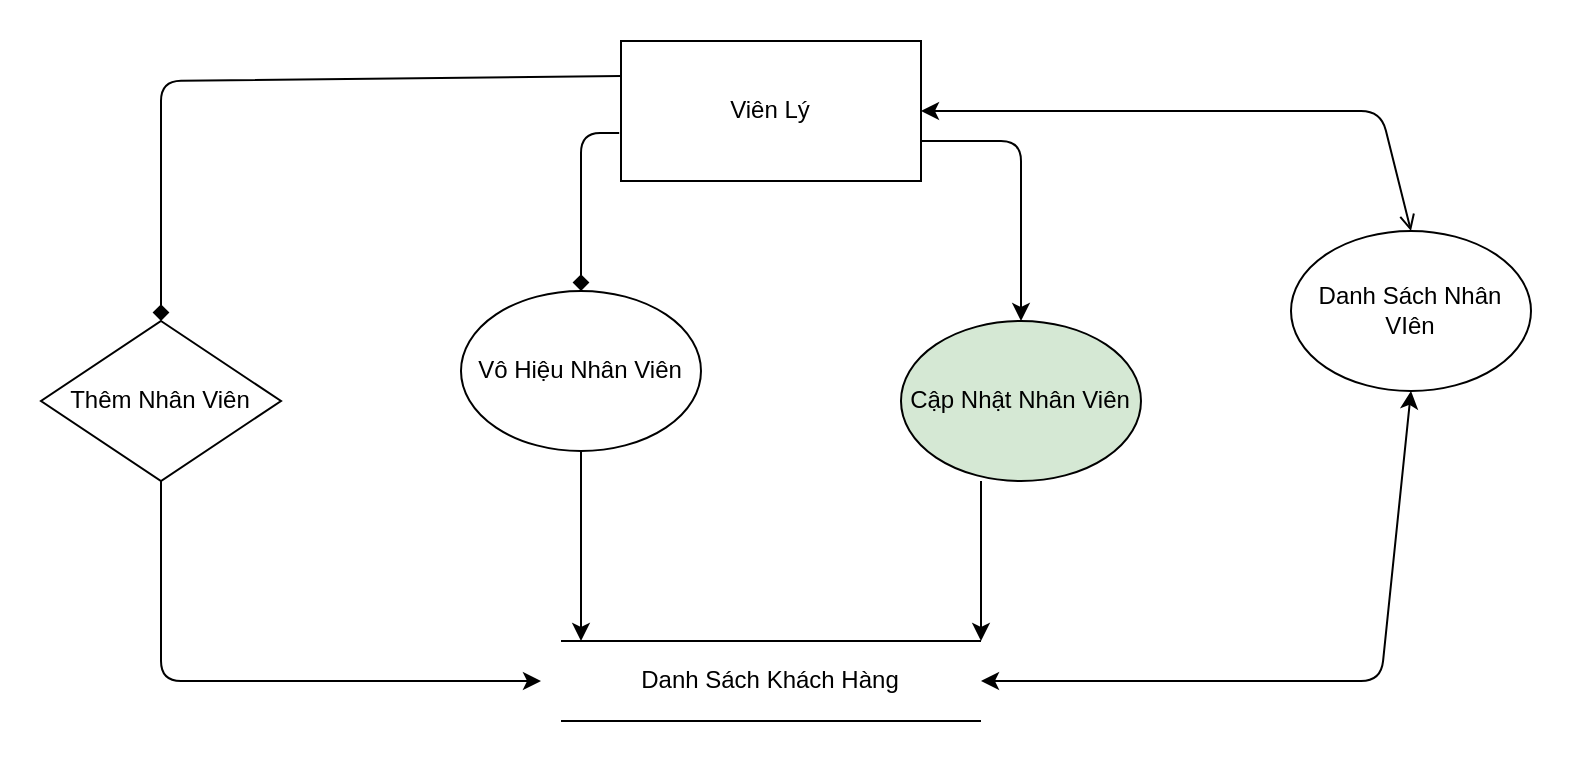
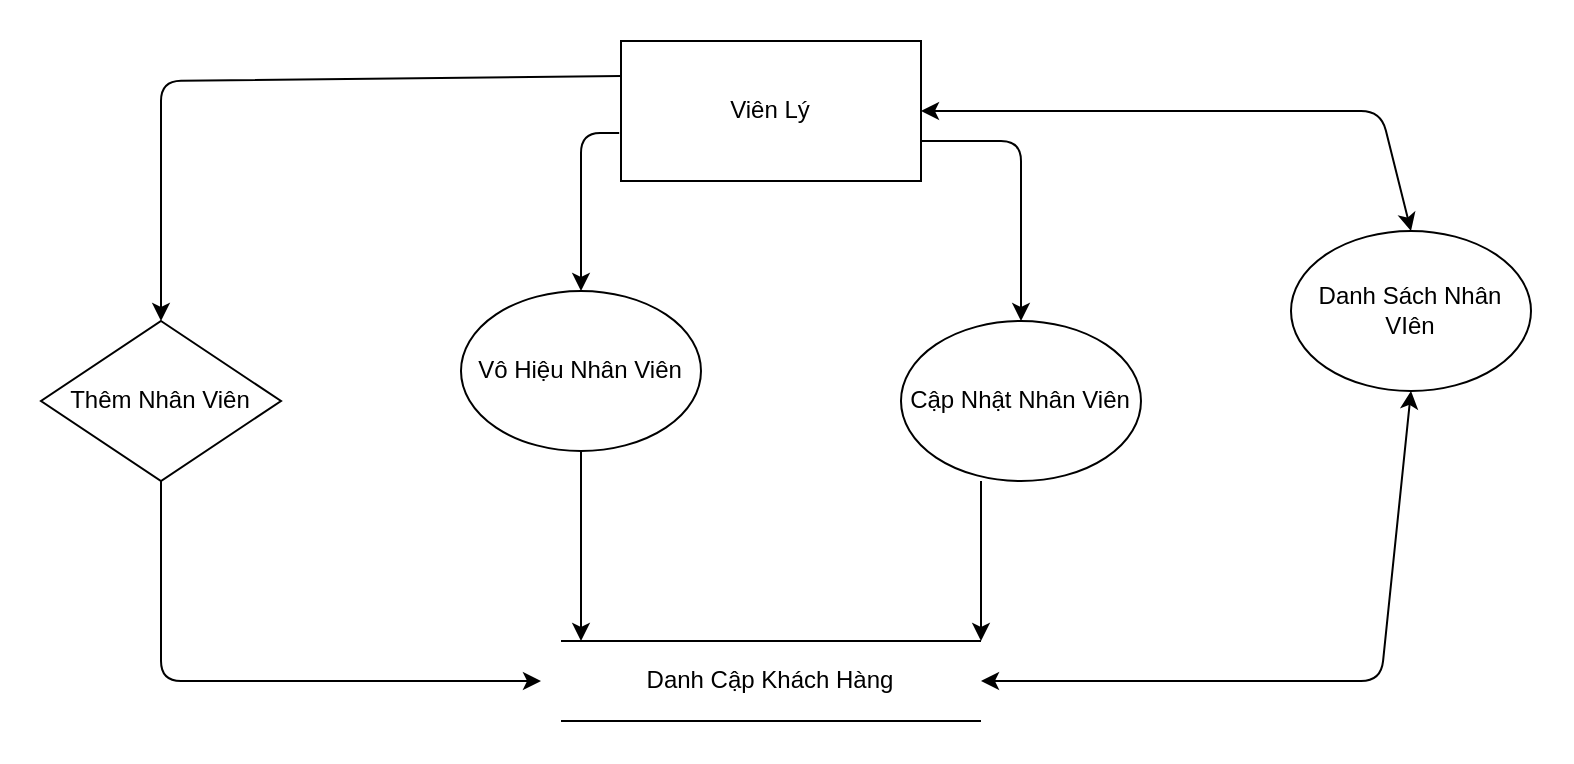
- <mxCell id="14" value="" style="endArrow=open;startArrow=classic;html=1;exitX=1;exitY=0.5;exitDx=0;exitDy=0;entryX=0.5;entryY=0;entryDx=0;entryDy=0;" parent="1" source="2" target="6" edge="1"><mxGeometry width="50" height="50" relative="1" as="geometry"><mxPoint x="580" y="50" as="sourcePoint" /><mxPoint x="700" y="150" as="targetPoint" /><Array as="points"><mxPoint x="690" y="55" /></Array></mxGeometry></mxCell>
+ <mxCell id="14" value="" style="endArrow=classic;startArrow=classic;html=1;exitX=1;exitY=0.5;exitDx=0;exitDy=0;entryX=0.5;entryY=0;entryDx=0;entryDy=0;" parent="1" source="2" target="6" edge="1"><mxGeometry width="50" height="50" relative="1" as="geometry"><mxPoint x="580" y="50" as="sourcePoint" /><mxPoint x="700" y="150" as="targetPoint" /><Array as="points"><mxPoint x="690" y="55" /></Array></mxGeometry></mxCell>
- <mxCell id="12" value="" style="endArrow=diamond;html=1;exitX=-0.006;exitY=0.657;exitDx=0;exitDy=0;exitPerimeter=0;" parent="1" source="2" target="4" edge="1"><mxGeometry width="50" height="50" relative="1" as="geometry"><mxPoint x="230" y="140" as="sourcePoint" /><mxPoint x="280" y="90" as="targetPoint" /><Array as="points"><mxPoint x="290" y="66" /></Array></mxGeometry></mxCell>
+ <mxCell id="12" value="" style="endArrow=classic;html=1;exitX=-0.006;exitY=0.657;exitDx=0;exitDy=0;exitPerimeter=0;" parent="1" source="2" target="4" edge="1"><mxGeometry width="50" height="50" relative="1" as="geometry"><mxPoint x="230" y="140" as="sourcePoint" /><mxPoint x="280" y="90" as="targetPoint" /><Array as="points"><mxPoint x="290" y="66" /></Array></mxGeometry></mxCell>
- <mxCell id="7" value="" style="endArrow=diamond;html=1;entryX=0.5;entryY=0;entryDx=0;entryDy=0;exitX=0;exitY=0.25;exitDx=0;exitDy=0;" parent="1" source="2" target="3" edge="1"><mxGeometry width="50" height="50" relative="1" as="geometry"><mxPoint x="100" y="140" as="sourcePoint" /><mxPoint x="150" y="90" as="targetPoint" /><Array as="points"><mxPoint x="80" y="40" /></Array></mxGeometry></mxCell>
+ <mxCell id="7" value="" style="endArrow=classic;html=1;entryX=0.5;entryY=0;entryDx=0;entryDy=0;exitX=0;exitY=0.25;exitDx=0;exitDy=0;" parent="1" source="2" target="3" edge="1"><mxGeometry width="50" height="50" relative="1" as="geometry"><mxPoint x="100" y="140" as="sourcePoint" /><mxPoint x="150" y="90" as="targetPoint" /><Array as="points"><mxPoint x="80" y="40" /></Array></mxGeometry></mxCell>
- <mxCell id="5" value="Cập Nhật Nhân Viên" style="ellipse;whiteSpace=wrap;html=1;fillColor=#d5e8d4;" parent="1" vertex="1"><mxGeometry x="450" y="160" width="120" height="80" as="geometry" /></mxCell>
+ <mxCell id="5" value="Cập Nhật Nhân Viên" style="ellipse;whiteSpace=wrap;html=1;" parent="1" vertex="1"><mxGeometry x="450" y="160" width="120" height="80" as="geometry" /></mxCell>
- <mxCell id="10" value="Danh Sách Khách Hàng " style="text;html=1;strokeColor=none;fillColor=none;align=center;verticalAlign=middle;whiteSpace=wrap;rounded=0;" parent="1" vertex="1"><mxGeometry x="300" y="330" width="170" height="20" as="geometry" /></mxCell>
+ <mxCell id="10" value="Danh Cập Khách Hàng " style="text;html=1;strokeColor=none;fillColor=none;align=center;verticalAlign=middle;whiteSpace=wrap;rounded=0;" parent="1" vertex="1"><mxGeometry x="300" y="330" width="170" height="20" as="geometry" /></mxCell>
